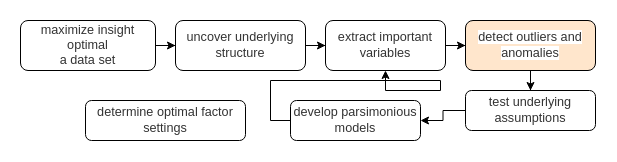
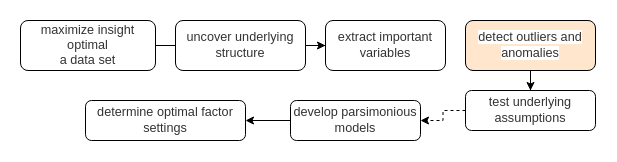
- <mxCell id="2" style="edgeStyle=orthogonalEdgeStyle;rounded=0;orthogonalLoop=1;jettySize=auto;html=1;" edge="1" parent="1" source="3" target="5"><mxGeometry relative="1" as="geometry" /></mxCell>
+ <mxCell id="2" style="edgeStyle=orthogonalEdgeStyle;rounded=0;orthogonalLoop=1;jettySize=auto;html=1;endArrow=none;" edge="1" parent="1" source="3" target="5"><mxGeometry relative="1" as="geometry" /></mxCell>
- <mxCell id="6" style="edgeStyle=orthogonalEdgeStyle;rounded=0;orthogonalLoop=1;jettySize=auto;html=1;entryX=0;entryY=0.5;entryDx=0;entryDy=0;" edge="1" parent="1" source="7" target="9"><mxGeometry relative="1" as="geometry" /></mxCell>
- <mxCell id="12" style="edgeStyle=orthogonalEdgeStyle;rounded=0;orthogonalLoop=1;jettySize=auto;html=1;exitX=0;exitY=0.5;exitDx=0;exitDy=0;" edge="1" parent="1" source="13" target="7"><mxGeometry relative="1" as="geometry" /></mxCell>
+ <mxCell id="12" style="edgeStyle=orthogonalEdgeStyle;rounded=0;orthogonalLoop=1;jettySize=auto;html=1;exitX=0;exitY=0.5;exitDx=0;exitDy=0;entryX=1;entryY=0.5;entryDx=0;entryDy=0;" edge="1" parent="1" source="13" target="14"><mxGeometry relative="1" as="geometry" /></mxCell>
- <mxCell id="10" style="edgeStyle=orthogonalEdgeStyle;rounded=0;orthogonalLoop=1;jettySize=auto;html=1;exitX=0;exitY=0.5;exitDx=0;exitDy=0;entryX=1;entryY=0.5;entryDx=0;entryDy=0;" edge="1" parent="1" source="11" target="13"><mxGeometry relative="1" as="geometry" /></mxCell>
+ <mxCell id="10" style="edgeStyle=orthogonalEdgeStyle;rounded=0;orthogonalLoop=1;jettySize=auto;html=1;exitX=0;exitY=0.5;exitDx=0;exitDy=0;entryX=1;entryY=0.5;entryDx=0;entryDy=0;dashed=1;" edge="1" parent="1" source="11" target="13"><mxGeometry relative="1" as="geometry" /></mxCell>
